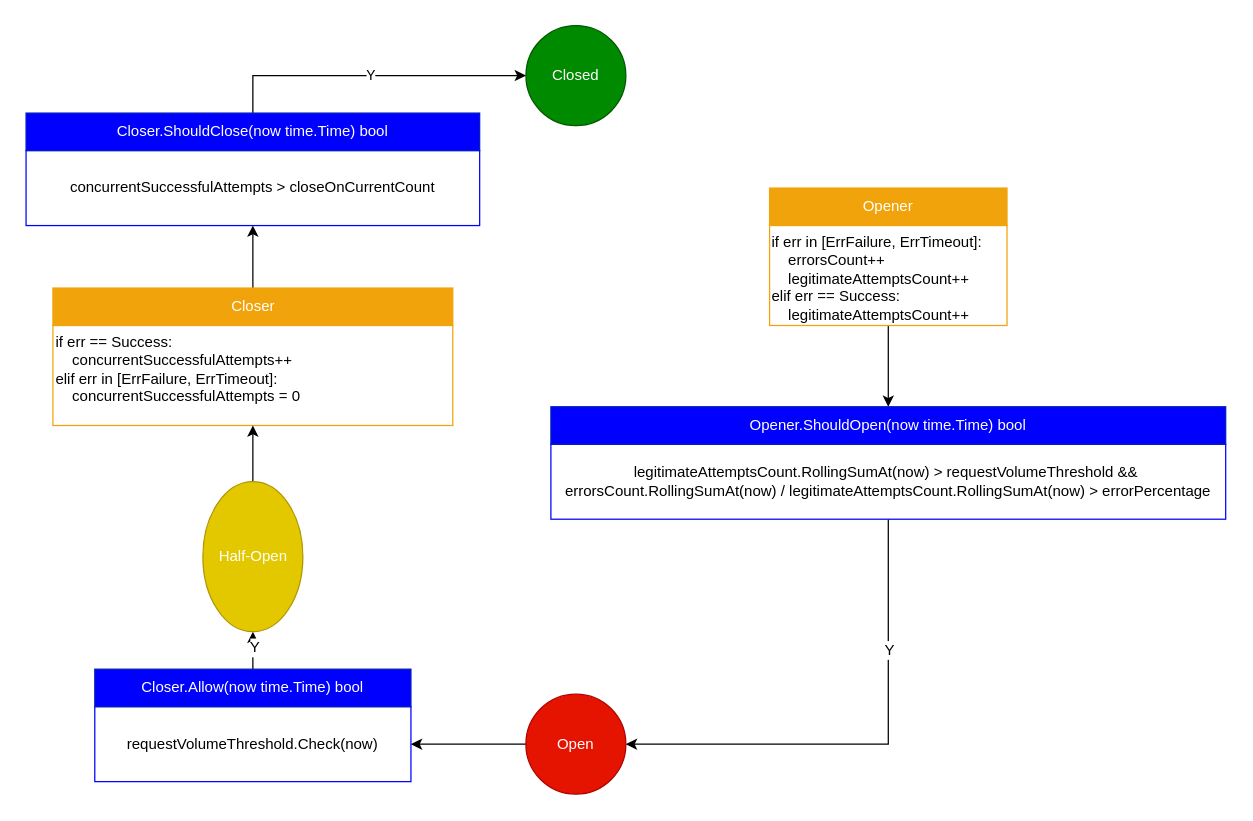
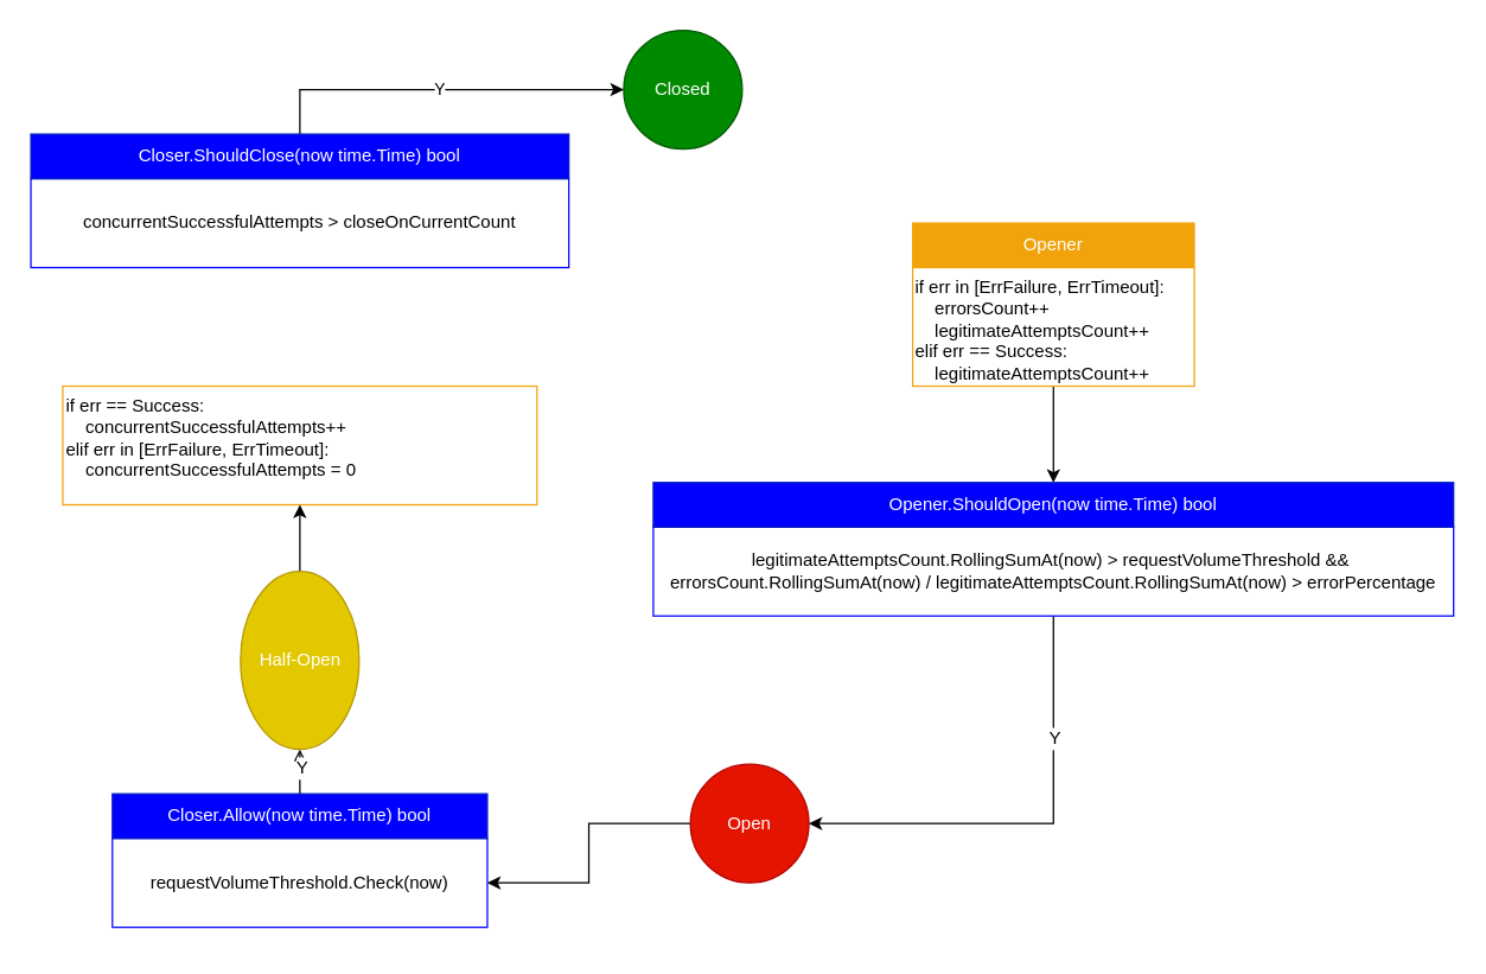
- <mxCell id="16" style="edgeStyle=orthogonalEdgeStyle;rounded=0;orthogonalLoop=1;jettySize=auto;html=1;fontColor=#FFFFFF;" edge="1" parent="1" source="17" target="20"><mxGeometry relative="1" as="geometry" /></mxCell>
- <mxCell id="17" value="&lt;span style=&quot;background-color: rgb(240 , 163 , 10)&quot;&gt;Closer&lt;/span&gt;" style="rounded=0;whiteSpace=wrap;html=1;fillColor=#f0a30a;strokeColor=#F0A30A;fontColor=#ffffff;" vertex="1" parent="1"><mxGeometry x="41.5" y="230" width="320" height="30" as="geometry" /></mxCell>
- <mxCell id="13" style="edgeStyle=orthogonalEdgeStyle;rounded=0;orthogonalLoop=1;jettySize=auto;html=1;entryX=0.5;entryY=1;entryDx=0;entryDy=0;fontColor=#FFFFFF;" edge="1" parent="1" source="15" target="23"><mxGeometry relative="1" as="geometry" /></mxCell>
+ <mxCell id="13" style="edgeStyle=orthogonalEdgeStyle;rounded=0;orthogonalLoop=1;jettySize=auto;html=1;entryX=0.5;entryY=1;entryDx=0;entryDy=0;fontColor=#FFFFFF;endArrow=open;" edge="1" parent="1" source="15" target="23"><mxGeometry relative="1" as="geometry" /></mxCell>
- <mxCell id="4" value="Open" style="ellipse;whiteSpace=wrap;html=1;aspect=fixed;fillColor=#e51400;strokeColor=#B20000;fontColor=#ffffff;" vertex="1" parent="1"><mxGeometry x="420" y="555" width="80" height="80" as="geometry" /></mxCell>
+ <mxCell id="4" value="Open" style="ellipse;whiteSpace=wrap;html=1;aspect=fixed;fillColor=#e51400;strokeColor=#B20000;fontColor=#ffffff;" vertex="1" parent="1"><mxGeometry x="465" y="515" width="80" height="80" as="geometry" /></mxCell>
